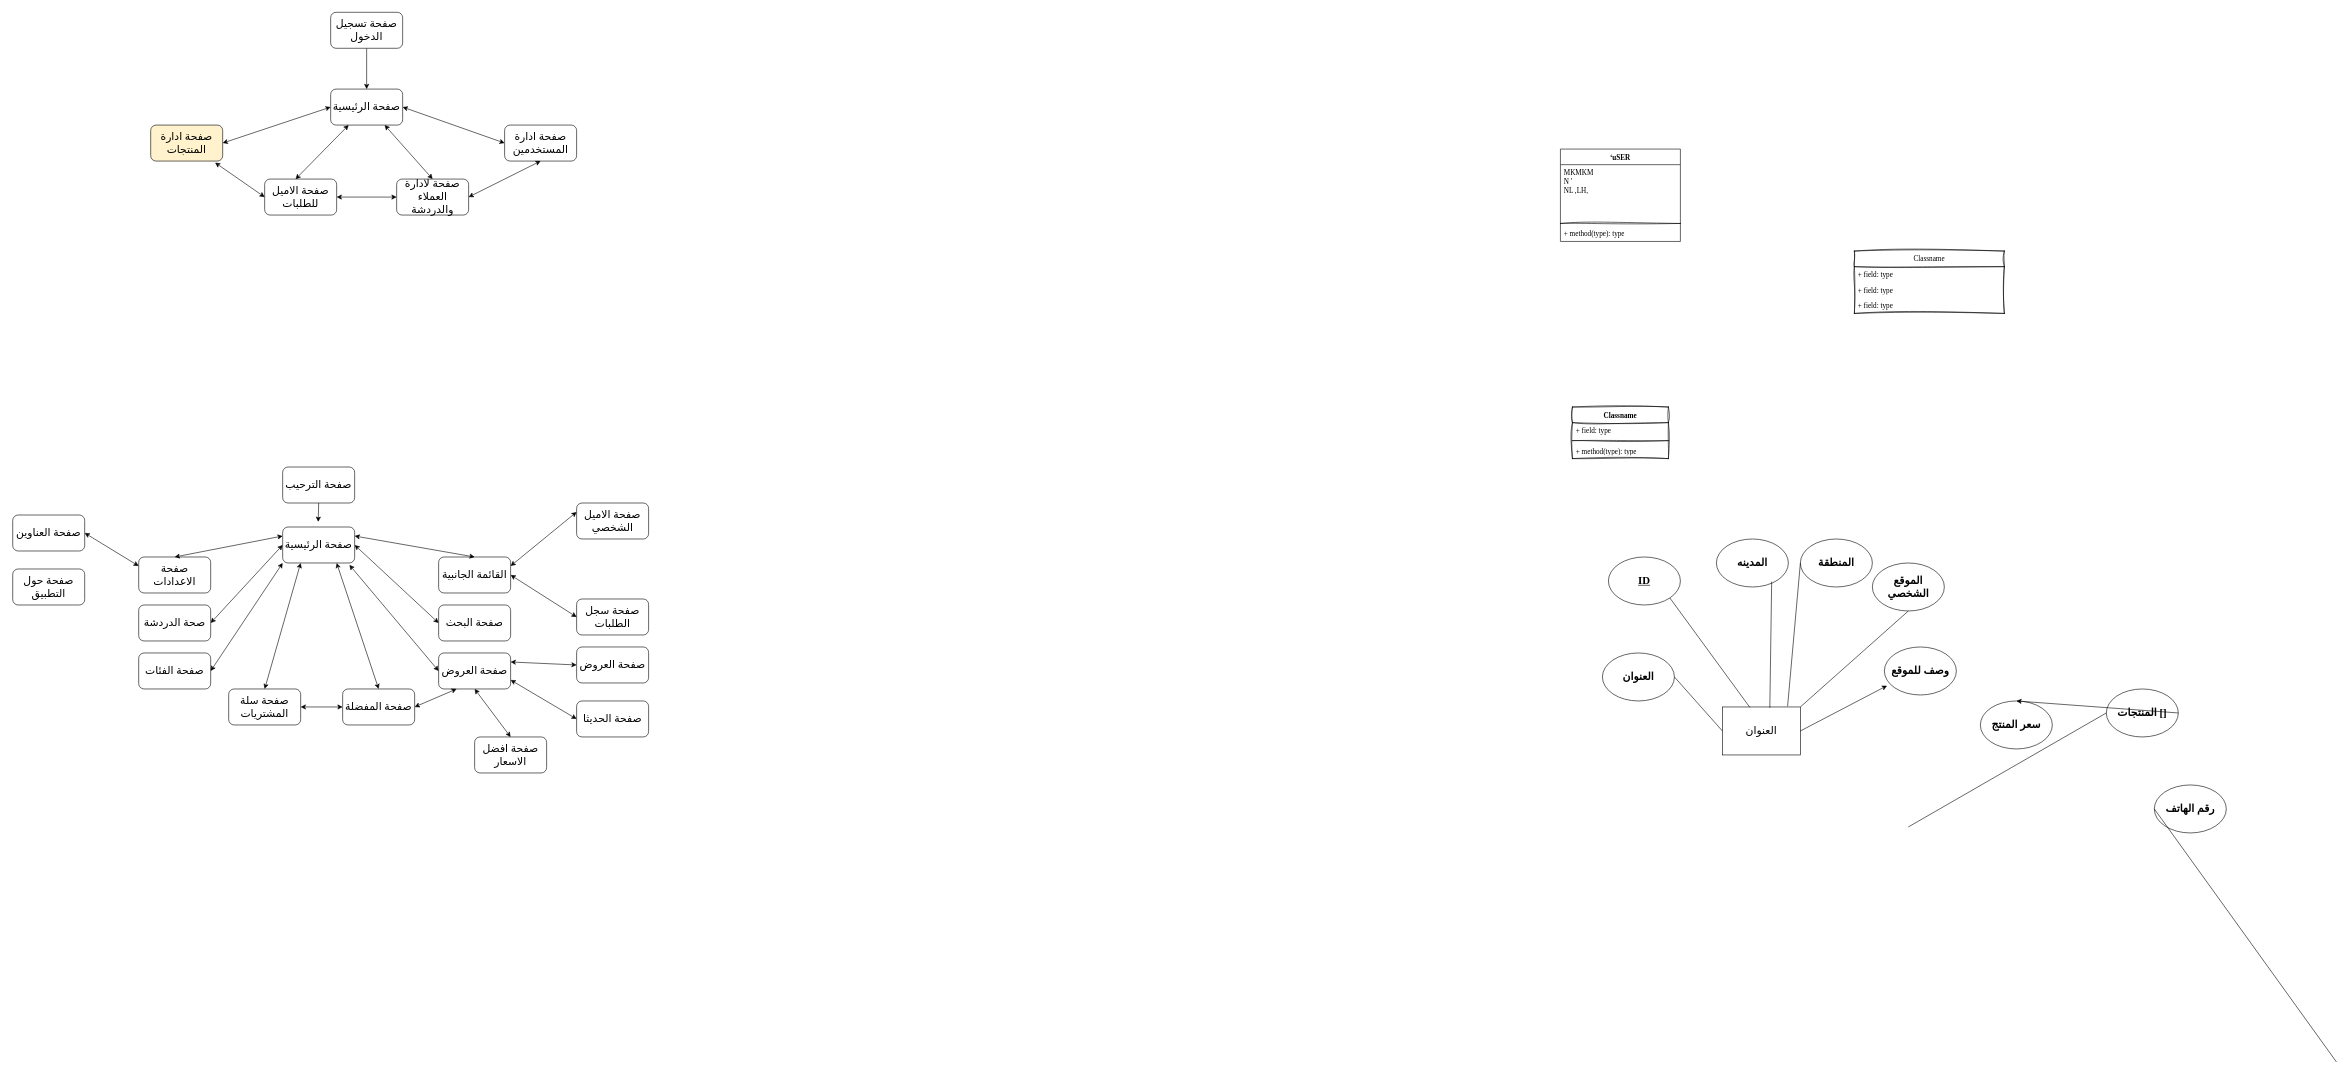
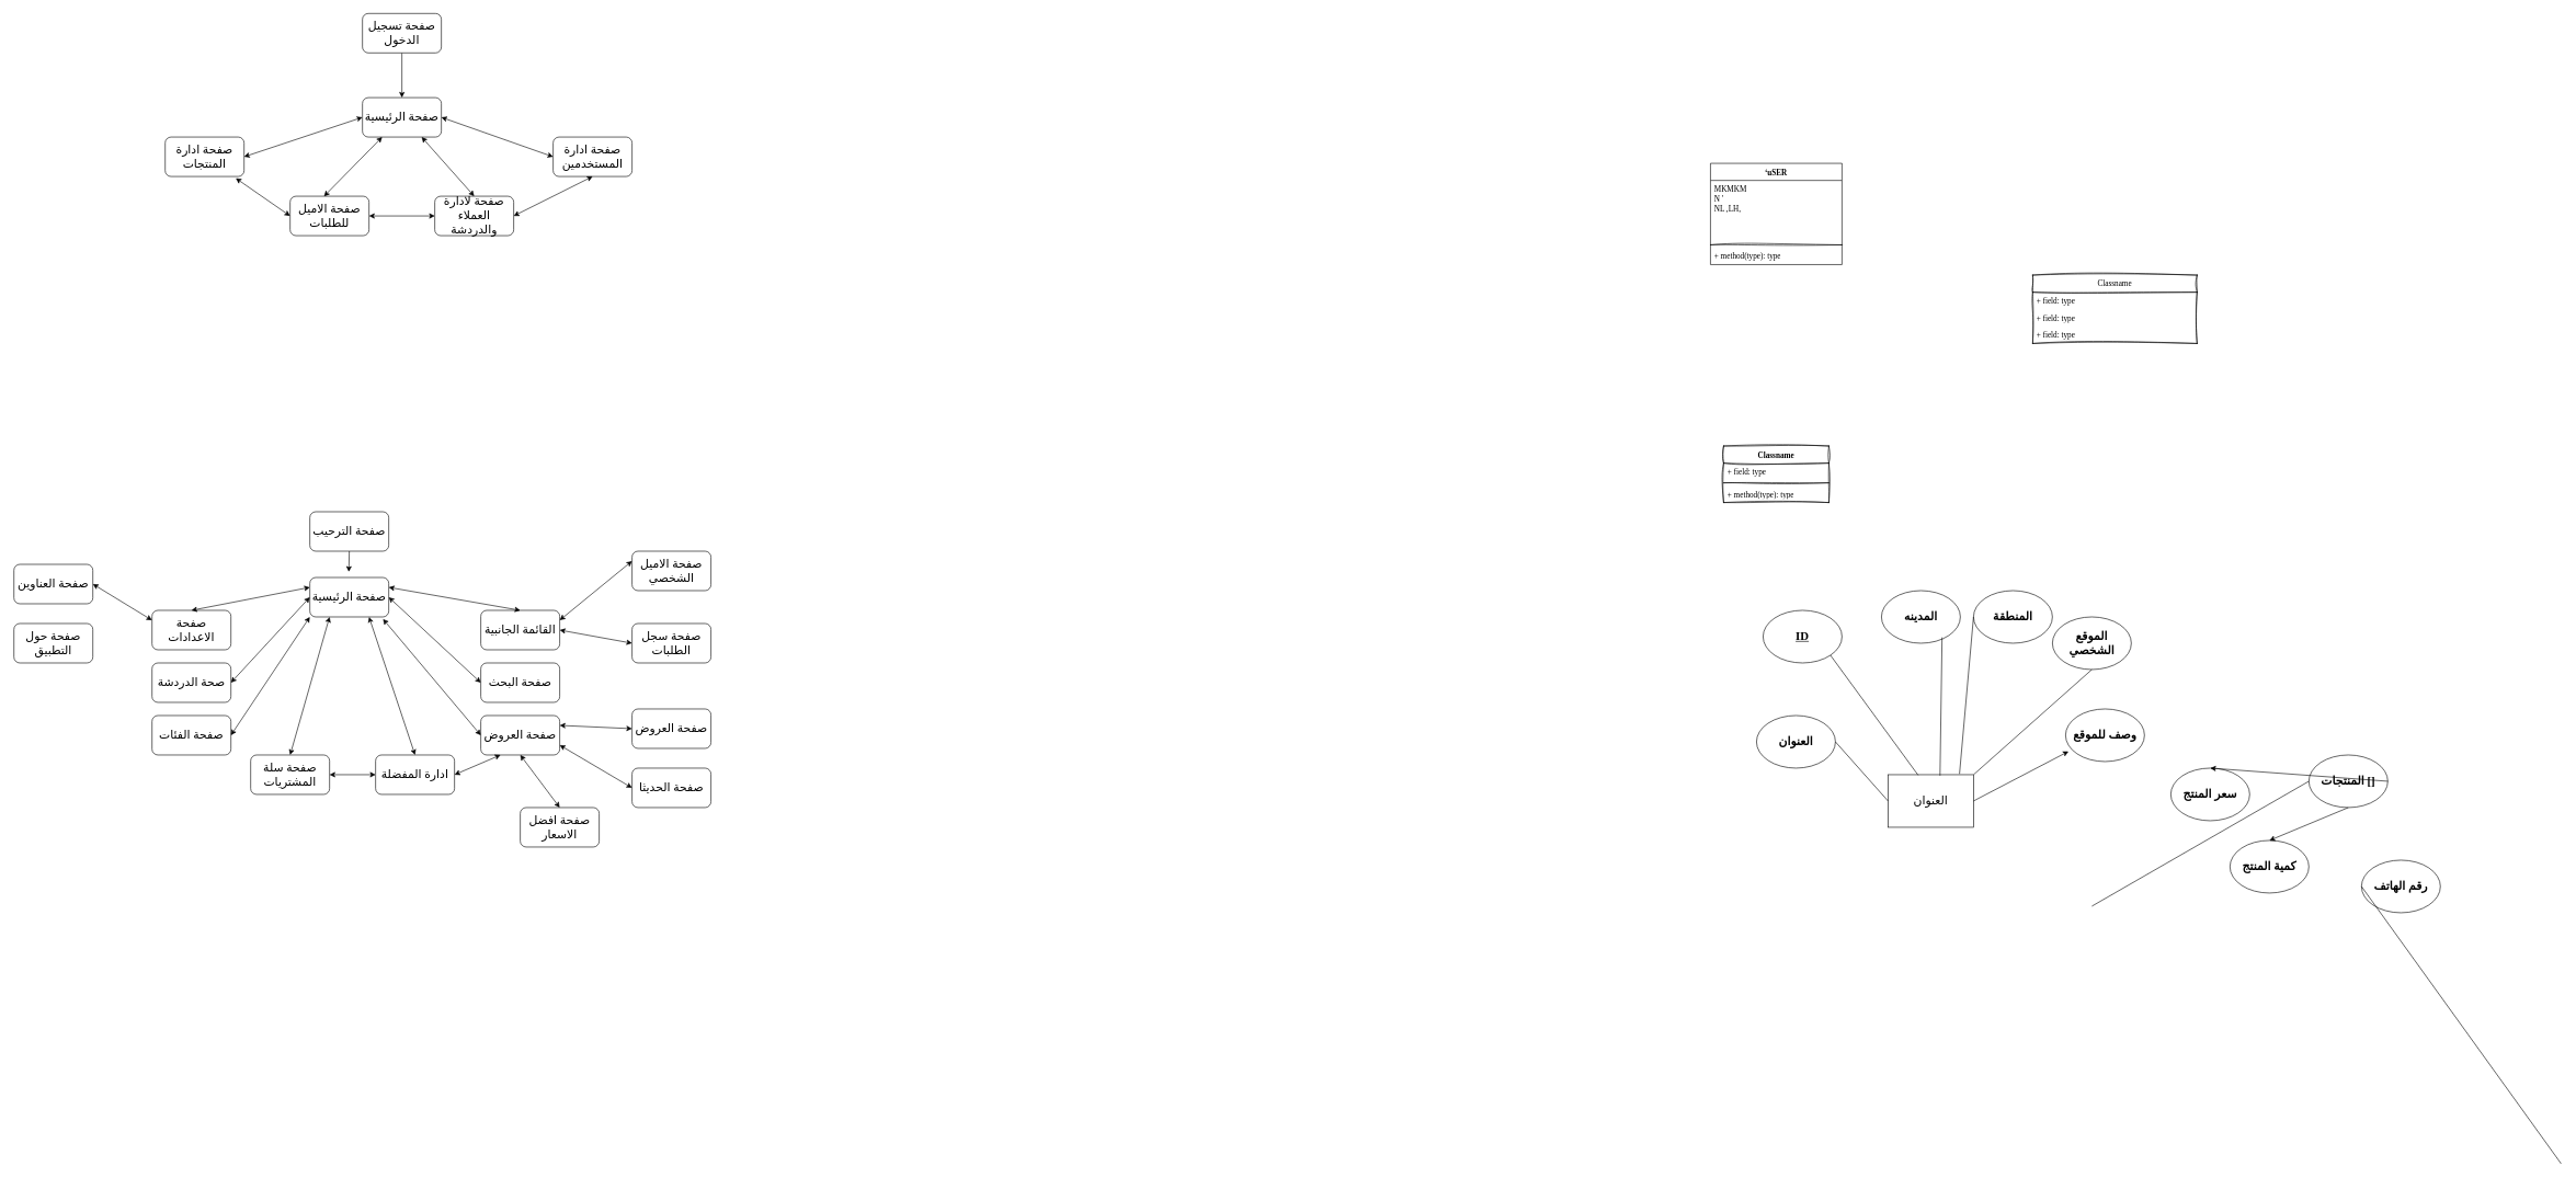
- <mxCell id="40" value="صفحة ادارة المنتجات" style="rounded=1;whiteSpace=wrap;html=1;hachureGap=4;fontFamily=Architects Daughter;fontSource=https%3A%2F%2Ffonts.googleapis.com%2Fcss%3Ffamily%3DArchitects%2BDaughter;fontSize=18;fillColor=#fff2cc;" vertex="1" parent="1"><mxGeometry x="250" y="208" width="120" height="60" as="geometry" /></mxCell>
+ <mxCell id="40" value="صفحة ادارة المنتجات" style="rounded=1;whiteSpace=wrap;html=1;hachureGap=4;fontFamily=Architects Daughter;fontSource=https%3A%2F%2Ffonts.googleapis.com%2Fcss%3Ffamily%3DArchitects%2BDaughter;fontSize=18;" vertex="1" parent="1"><mxGeometry x="250" y="208" width="120" height="60" as="geometry" /></mxCell>
- <mxCell id="24" value="صفحة سجل الطلبات" style="rounded=1;whiteSpace=wrap;html=1;hachureGap=4;fontFamily=Architects Daughter;fontSource=https%3A%2F%2Ffonts.googleapis.com%2Fcss%3Ffamily%3DArchitects%2BDaughter;fontSize=18;" vertex="1" parent="1"><mxGeometry x="960" y="998" width="120" height="60" as="geometry" /></mxCell>
+ <mxCell id="24" value="صفحة سجل الطلبات" style="rounded=1;whiteSpace=wrap;html=1;hachureGap=4;fontFamily=Architects Daughter;fontSource=https%3A%2F%2Ffonts.googleapis.com%2Fcss%3Ffamily%3DArchitects%2BDaughter;fontSize=18;" vertex="1" parent="1"><mxGeometry y="948" width="120" height="60" as="geometry" x="960" /></mxCell>
- <mxCell id="11" value="صفحة المفضلة" style="rounded=1;whiteSpace=wrap;html=1;hachureGap=4;fontFamily=Architects Daughter;fontSource=https%3A%2F%2Ffonts.googleapis.com%2Fcss%3Ffamily%3DArchitects%2BDaughter;fontSize=18;" vertex="1" parent="1"><mxGeometry x="570" y="1148" width="120" height="60" as="geometry" /></mxCell>
+ <mxCell id="11" value="ادارة المفضلة" style="rounded=1;whiteSpace=wrap;html=1;hachureGap=4;fontFamily=Architects Daughter;fontSource=https%3A%2F%2Ffonts.googleapis.com%2Fcss%3Ffamily%3DArchitects%2BDaughter;fontSize=18;" vertex="1" parent="1"><mxGeometry x="570" y="1148" width="120" height="60" as="geometry" /></mxCell>
+ <mxCell id="70" value="" style="endArrow=classic;html=1;rounded=0;hachureGap=4;fontFamily=Architects Daughter;fontSource=https%3A%2F%2Ffonts.googleapis.com%2Fcss%3Ffamily%3DArchitects%2BDaughter;entryX=0.5;entryY=0;entryDx=0;entryDy=0;exitX=0.5;exitY=1;exitDx=0;exitDy=0;" edge="1" parent="1" source="63" target="67"><mxGeometry width="50" height="50" relative="1" as="geometry"><mxPoint x="3262" y="1120" as="sourcePoint" /><mxPoint x="3350" y="1108" as="targetPoint" /></mxGeometry></mxCell>
+ <mxCell id="67" value="كمية المنتج" style="ellipse;whiteSpace=wrap;html=1;hachureGap=4;fontFamily=Architects Daughter;fontSource=https%3A%2F%2Ffonts.googleapis.com%2Fcss%3Ffamily%3DArchitects%2BDaughter;fontStyle=1;fontSize=18;" vertex="1" parent="1"><mxGeometry x="3390" y="1278" width="120" height="80" as="geometry" /></mxCell>
